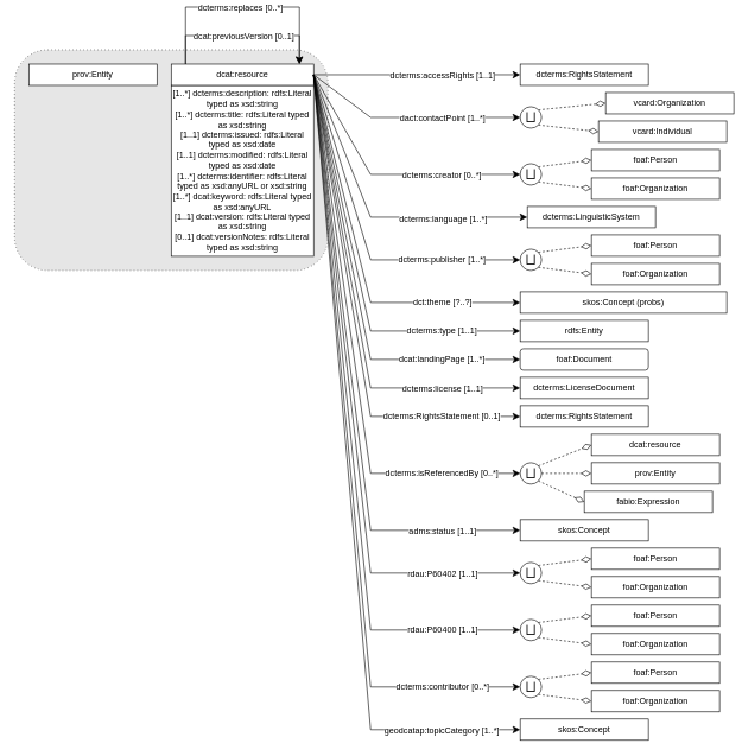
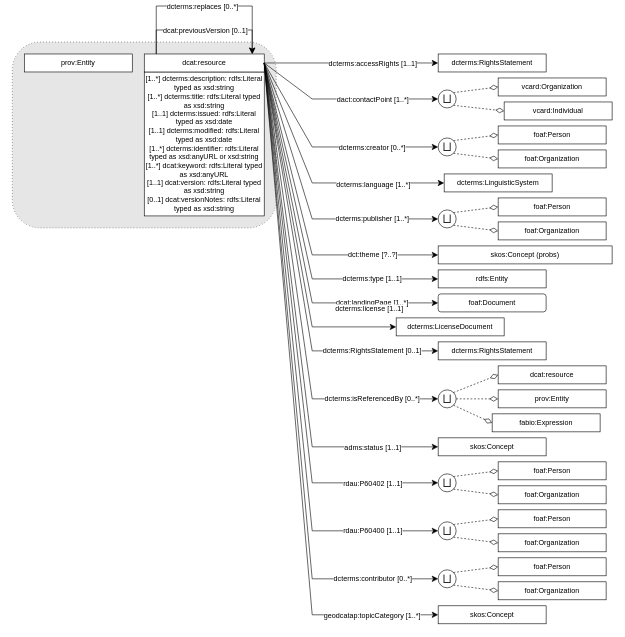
- <mxCell id="13" value="vcard:Organization" style="rounded=0;whiteSpace=wrap;html=1;snapToPoint=1;points=[[0.1,0],[0.2,0],[0.3,0],[0.4,0],[0.5,0],[0.6,0],[0.7,0],[0.8,0],[0.9,0],[0,0.1],[0,0.3],[0,0.5],[0,0.7],[0,0.9],[0.1,1],[0.2,1],[0.3,1],[0.4,1],[0.5,1],[0.6,1],[0.7,1],[0.8,1],[0.9,1],[1,0.1],[1,0.3],[1,0.5],[1,0.7],[1,0.9]];" parent="1" vertex="1"><mxGeometry x="850" y="80" width="180" height="30" as="geometry" /></mxCell>
+ <mxCell id="13" value="vcard:Organization" style="rounded=0;whiteSpace=wrap;html=1;snapToPoint=1;points=[[0.1,0],[0.2,0],[0.3,0],[0.4,0],[0.5,0],[0.6,0],[0.7,0],[0.8,0],[0.9,0],[0,0.1],[0,0.3],[0,0.5],[0,0.7],[0,0.9],[0.1,1],[0.2,1],[0.3,1],[0.4,1],[0.5,1],[0.6,1],[0.7,1],[0.8,1],[0.9,1],[1,0.1],[1,0.3],[1,0.5],[1,0.7],[1,0.9]];" parent="1" vertex="1"><mxGeometry x="830" y="80" width="180" height="30" as="geometry" /></mxCell>
- <mxCell id="51" value="dcterms:LicenseDocument" style="rounded=0;whiteSpace=wrap;html=1;snapToPoint=1;points=[[0.1,0],[0.2,0],[0.3,0],[0.4,0],[0.5,0],[0.6,0],[0.7,0],[0.8,0],[0.9,0],[0,0.1],[0,0.3],[0,0.5],[0,0.7],[0,0.9],[0.1,1],[0.2,1],[0.3,1],[0.4,1],[0.5,1],[0.6,1],[0.7,1],[0.8,1],[0.9,1],[1,0.1],[1,0.3],[1,0.5],[1,0.7],[1,0.9]];" parent="1" vertex="1"><mxGeometry x="730" y="480" width="180" height="30" as="geometry" /></mxCell>
+ <mxCell id="51" value="dcterms:LicenseDocument" style="rounded=0;whiteSpace=wrap;html=1;snapToPoint=1;points=[[0.1,0],[0.2,0],[0.3,0],[0.4,0],[0.5,0],[0.6,0],[0.7,0],[0.8,0],[0.9,0],[0,0.1],[0,0.3],[0,0.5],[0,0.7],[0,0.9],[0.1,1],[0.2,1],[0.3,1],[0.4,1],[0.5,1],[0.6,1],[0.7,1],[0.8,1],[0.9,1],[1,0.1],[1,0.3],[1,0.5],[1,0.7],[1,0.9]];" parent="1" vertex="1"><mxGeometry x="660" y="480" width="180" height="30" as="geometry" /></mxCell>
